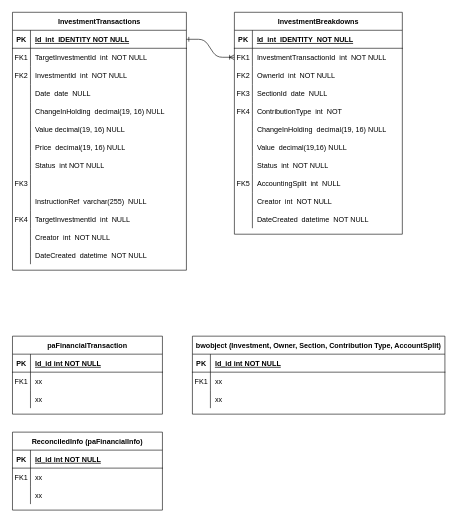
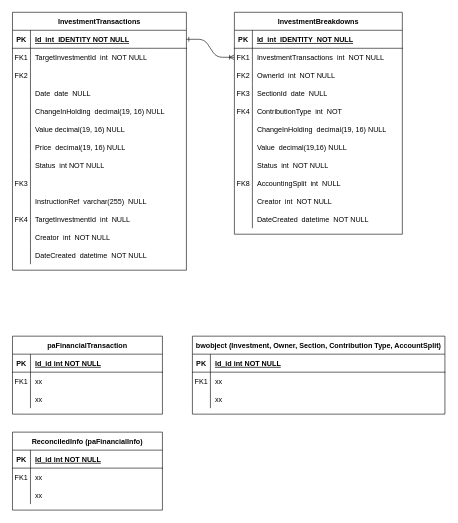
- <mxCell id="9" value="InvestmentTransactionId  int  NOT NULL" style="shape=partialRectangle;overflow=hidden;connectable=0;fillColor=none;top=0;left=0;bottom=0;right=0;align=left;spacingLeft=6;" parent="7" vertex="1"><mxGeometry x="30" width="250" height="30" as="geometry"><mxRectangle width="250" height="30" as="alternateBounds" /></mxGeometry></mxCell>
+ <mxCell id="9" value="InvestmentTransactions  int  NOT NULL" style="shape=partialRectangle;overflow=hidden;connectable=0;fillColor=none;top=0;left=0;bottom=0;right=0;align=left;spacingLeft=6;" parent="7" vertex="1"><mxGeometry x="30" width="250" height="30" as="geometry"><mxRectangle width="250" height="30" as="alternateBounds" /></mxGeometry></mxCell>
- <mxCell id="56" value="InvestmentId  int  NOT NULL" style="shape=partialRectangle;overflow=hidden;connectable=0;fillColor=none;top=0;left=0;bottom=0;right=0;align=left;spacingLeft=6;" vertex="1" parent="54"><mxGeometry x="30" width="260" height="30" as="geometry"><mxRectangle width="260" height="30" as="alternateBounds" /></mxGeometry></mxCell>
- <mxCell id="29" value="FK5" style="shape=partialRectangle;overflow=hidden;connectable=0;fillColor=none;top=0;left=0;bottom=0;right=0;" vertex="1" parent="28"><mxGeometry width="30" height="30" as="geometry"><mxRectangle width="30" height="30" as="alternateBounds" /></mxGeometry></mxCell>
+ <mxCell id="29" value="FK8" style="shape=partialRectangle;overflow=hidden;connectable=0;fillColor=none;top=0;left=0;bottom=0;right=0;" vertex="1" parent="28"><mxGeometry width="30" height="30" as="geometry"><mxRectangle width="30" height="30" as="alternateBounds" /></mxGeometry></mxCell>
